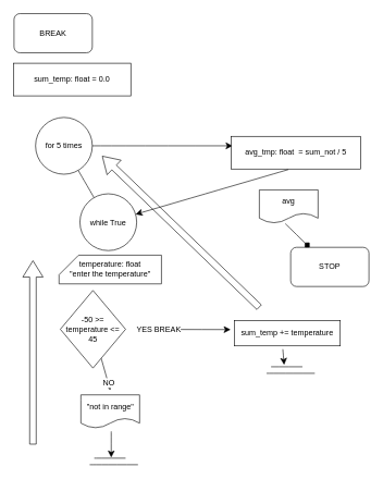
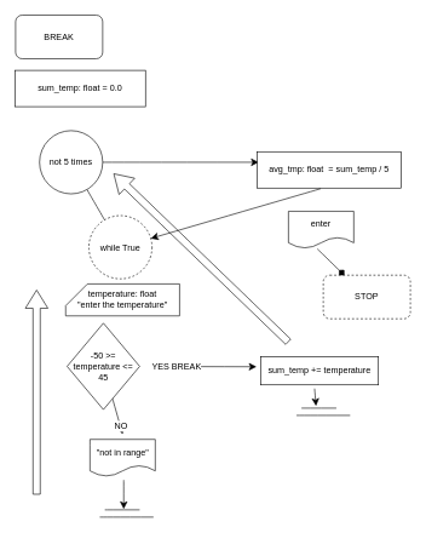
- <mxCell id="7" value="for 5 times" style="ellipse;whiteSpace=wrap;html=1;aspect=fixed;" vertex="1" parent="1"><mxGeometry x="54" y="179" width="87" height="87" as="geometry" /></mxCell>
+ <mxCell id="7" value="not 5 times" style="ellipse;whiteSpace=wrap;html=1;aspect=fixed;" vertex="1" parent="1"><mxGeometry x="54" y="179" width="87" height="87" as="geometry" /></mxCell>
- <mxCell id="24" value="avg_tmp: float&amp;nbsp; = sum_not / 5" style="rounded=0;whiteSpace=wrap;html=1;" vertex="1" parent="1"><mxGeometry x="354" y="208" width="198" height="50" as="geometry" /></mxCell>
+ <mxCell id="24" value="avg_tmp: float&amp;nbsp; = sum_temp / 5" style="rounded=0;whiteSpace=wrap;html=1;" vertex="1" parent="1"><mxGeometry x="354" y="208" width="198" height="50" as="geometry" /></mxCell>
- <mxCell id="26" value="avg" style="shape=document;whiteSpace=wrap;html=1;boundedLbl=1;" vertex="1" parent="1"><mxGeometry x="397" y="290" width="90" height="51" as="geometry" /></mxCell>
+ <mxCell id="26" value="enter" style="shape=document;whiteSpace=wrap;html=1;boundedLbl=1;" vertex="1" parent="1"><mxGeometry x="397" y="290" width="90" height="51" as="geometry" /></mxCell>
- <mxCell id="19" value="while True" style="ellipse;whiteSpace=wrap;html=1;aspect=fixed;" vertex="1" parent="1"><mxGeometry x="122" y="296" width="87" height="87" as="geometry" /></mxCell>
+ <mxCell id="19" value="while True" style="ellipse;whiteSpace=wrap;html=1;aspect=fixed;dashed=1;" vertex="1" parent="1"><mxGeometry x="122" y="296" width="87" height="87" as="geometry" /></mxCell>
- <mxCell id="3" value="STOP" style="rounded=1;whiteSpace=wrap;html=1;" vertex="1" parent="1"><mxGeometry x="445" y="378" width="120" height="60" as="geometry" /></mxCell>
+ <mxCell id="3" value="STOP" style="rounded=1;whiteSpace=wrap;html=1;dashed=1;" vertex="1" parent="1"><mxGeometry x="445" y="378" width="120" height="60" as="geometry" /></mxCell>
